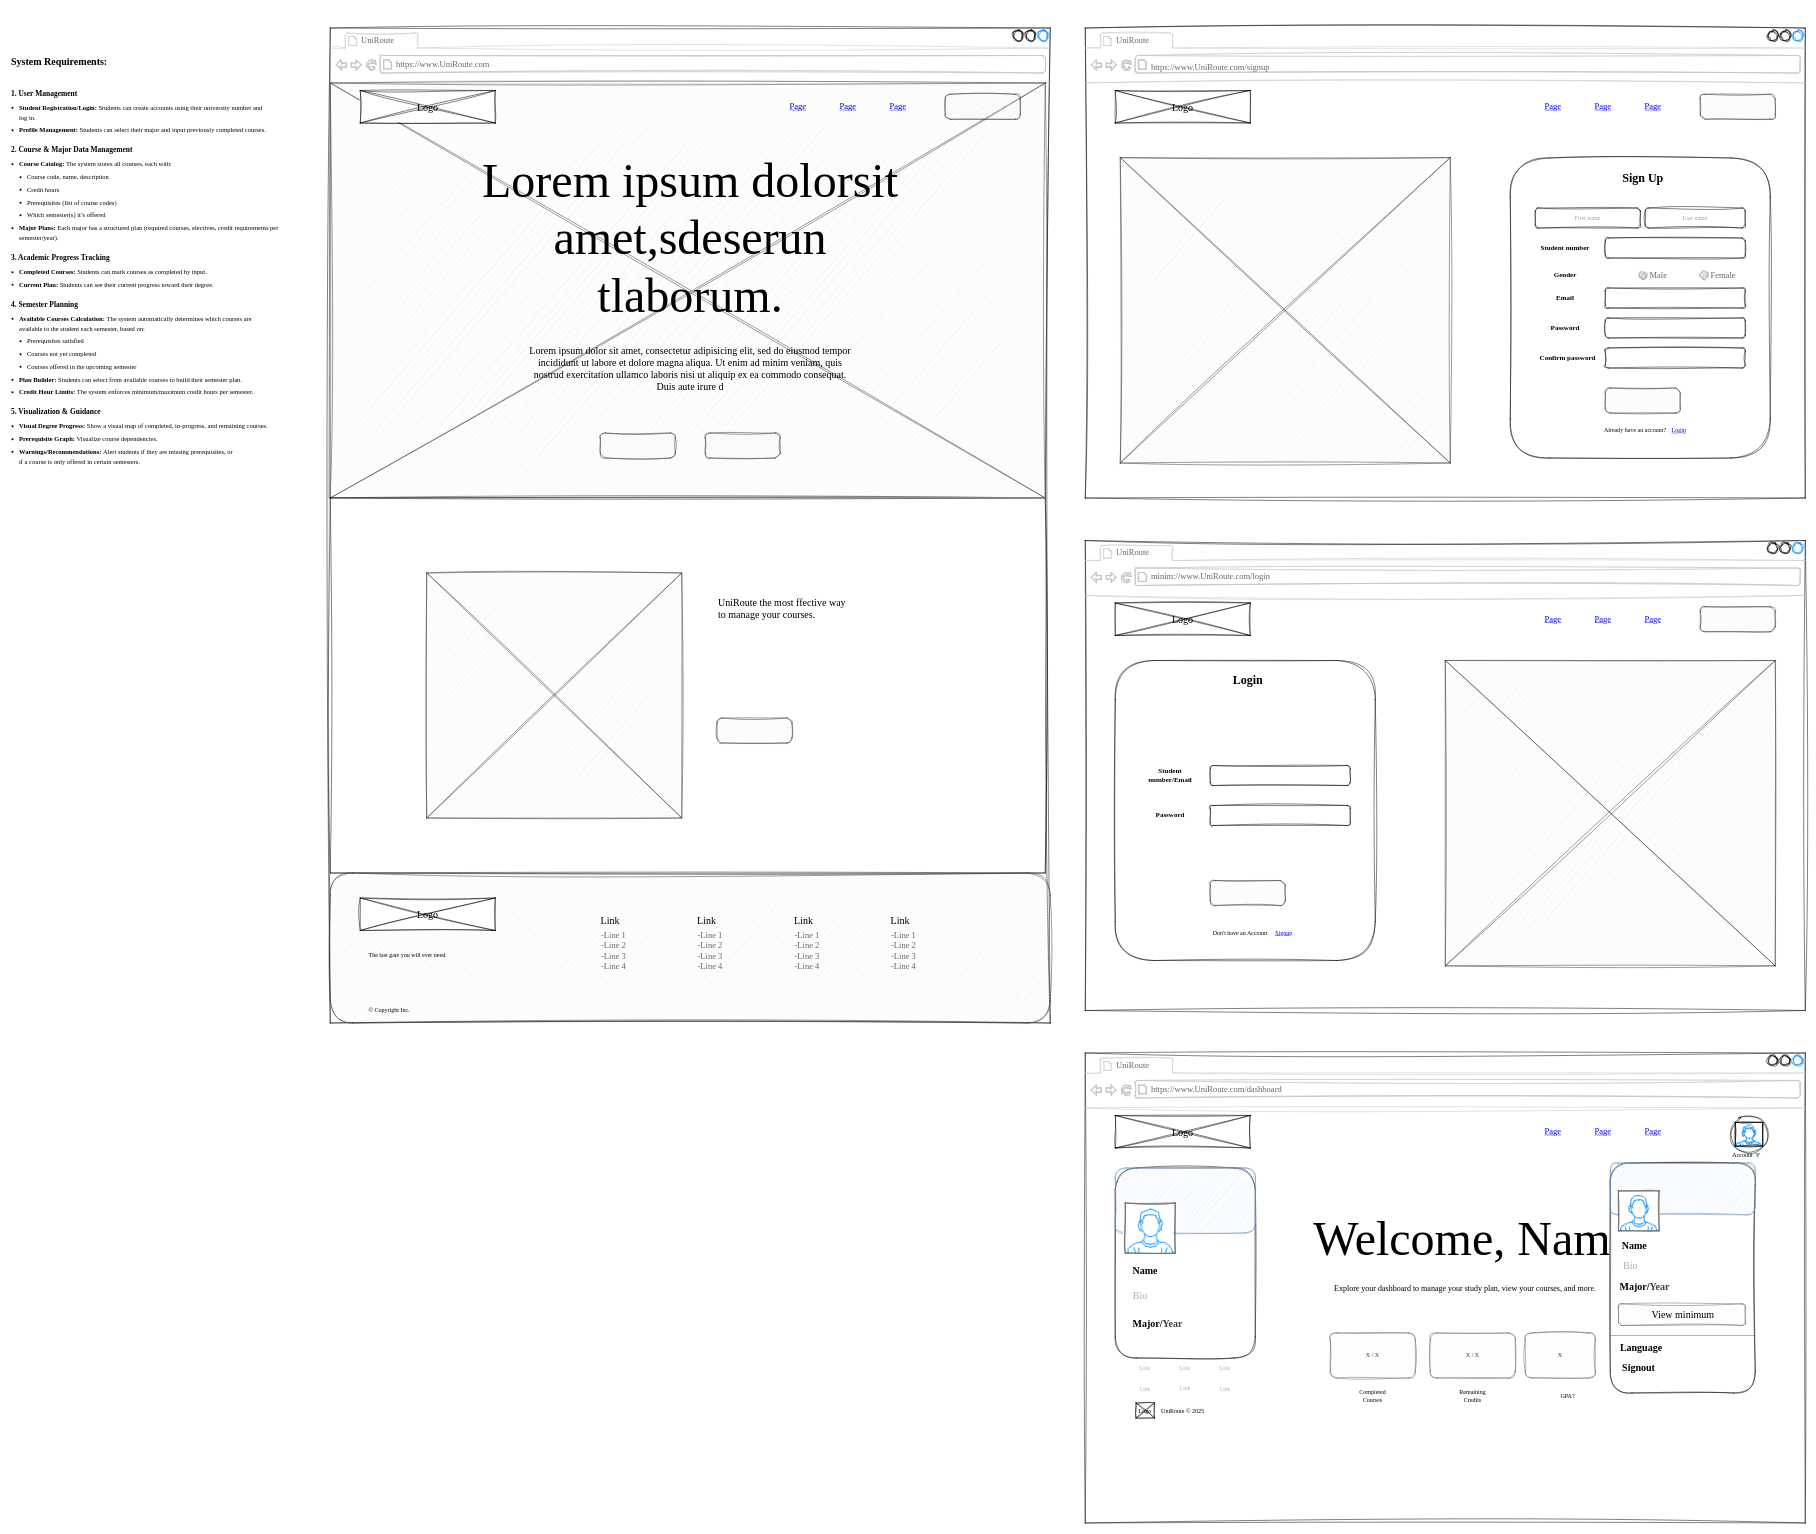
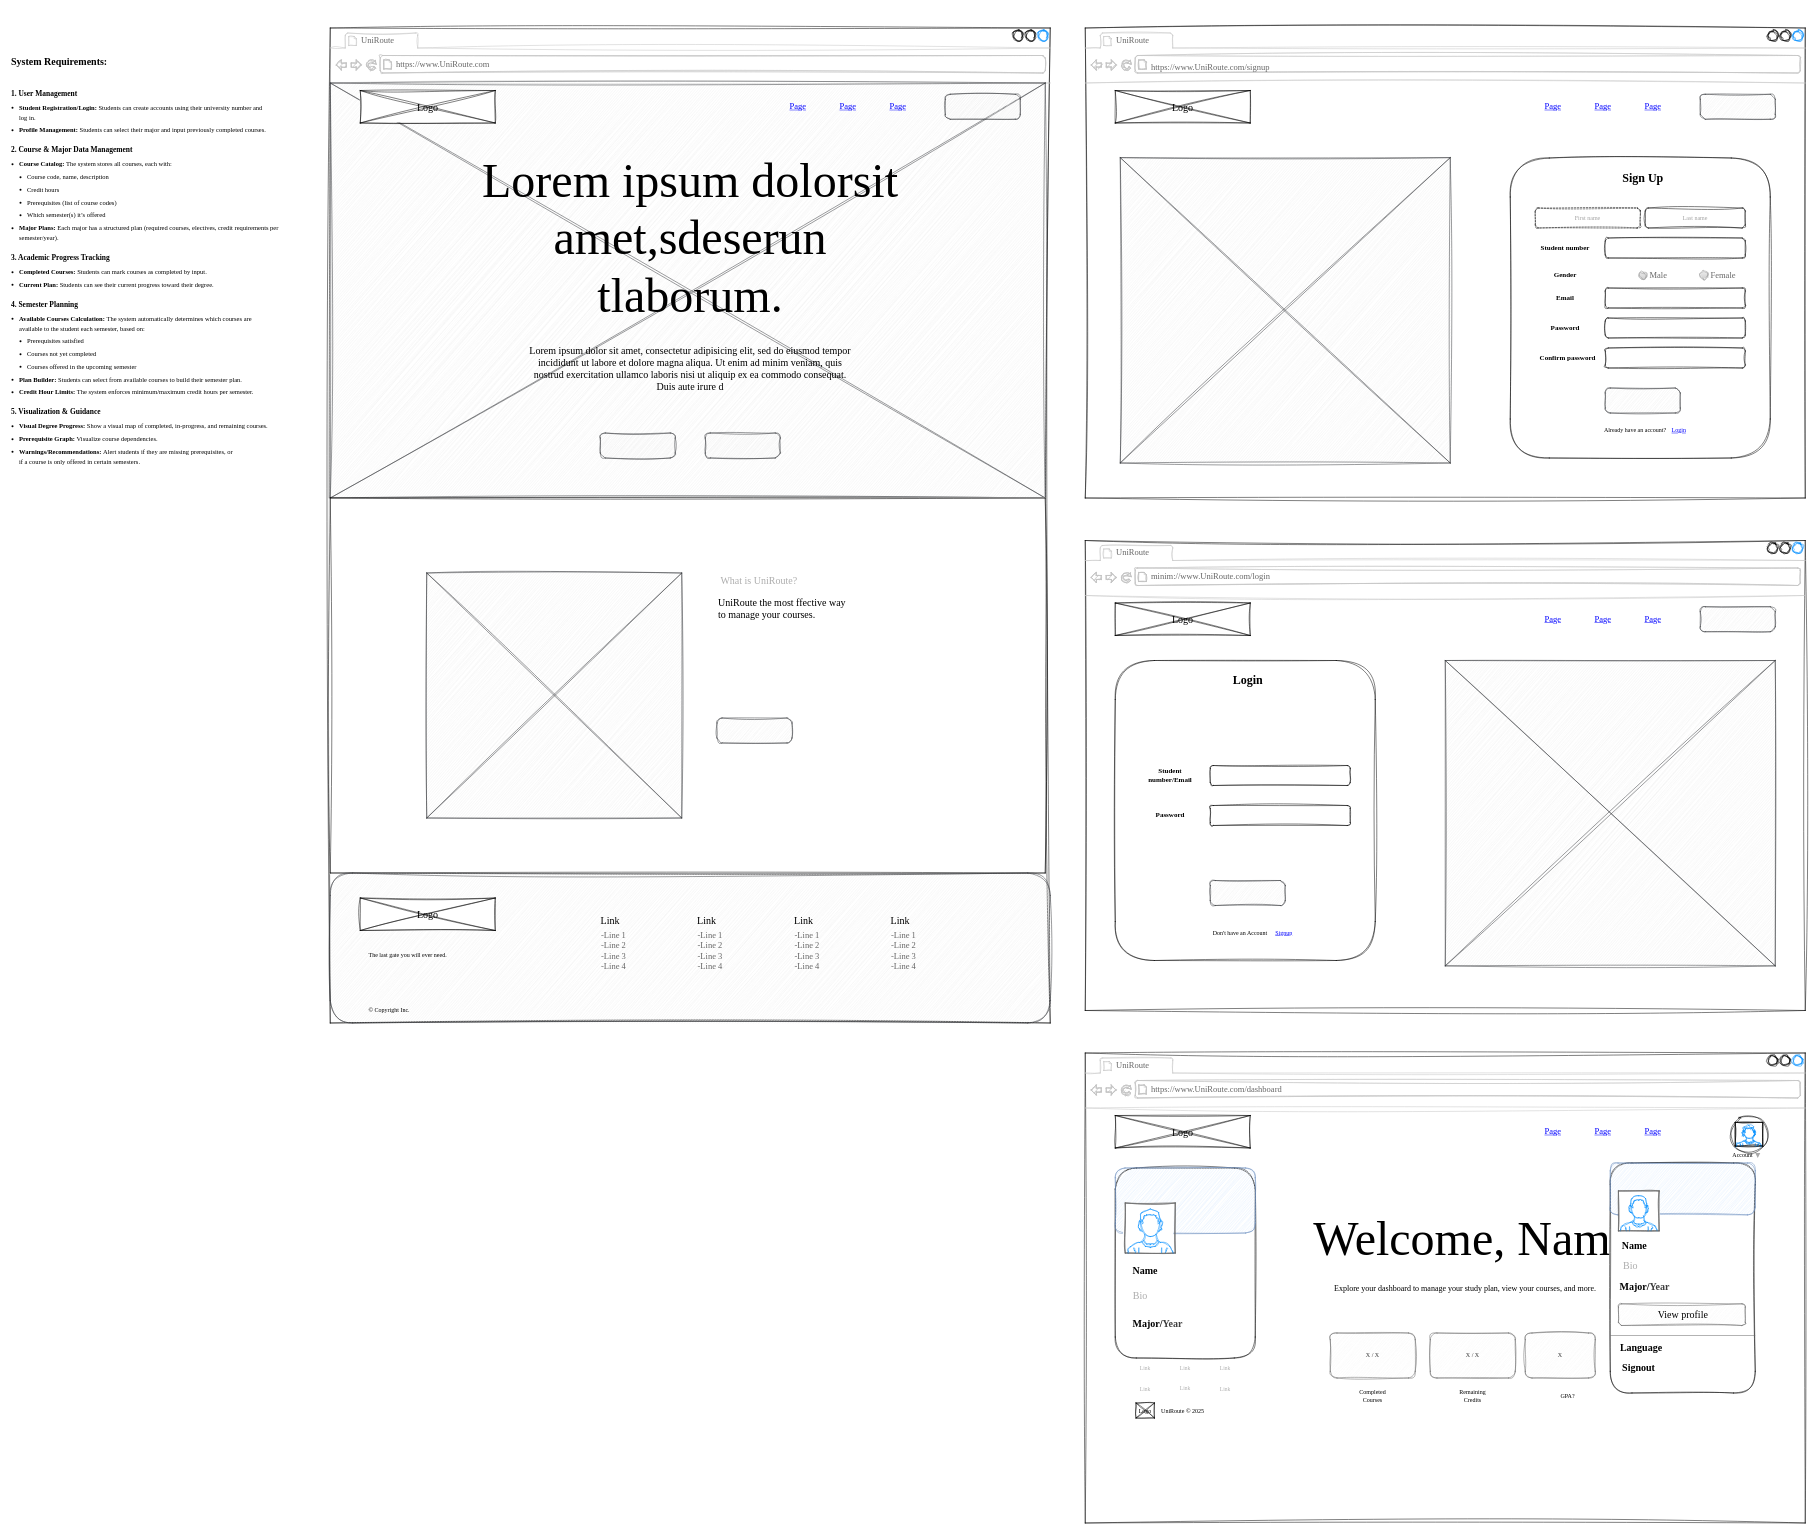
- <mxCell id="65" value="&lt;font data-font-src=&quot;https://fonts.googleapis.com/css?family=Architects+Daughter&quot; face=&quot;Architects Daughter&quot; style=&quot;color: rgb(163, 163, 163);&quot;&gt;First name&lt;/font&gt;" style="rounded=1;whiteSpace=wrap;html=1;sketch=1;curveFitting=1;jiggle=2;" parent="64" vertex="1"><mxGeometry width="210" height="40" as="geometry" /></mxCell>
+ <mxCell id="65" value="&lt;font data-font-src=&quot;https://fonts.googleapis.com/css?family=Architects+Daughter&quot; face=&quot;Architects Daughter&quot; style=&quot;color: rgb(163, 163, 163);&quot;&gt;First name&lt;/font&gt;" style="rounded=1;whiteSpace=wrap;html=1;sketch=1;curveFitting=1;jiggle=2;dashed=1;" parent="64" vertex="1"><mxGeometry width="210" height="40" as="geometry" /></mxCell>
+ <mxCell id="19" value="&lt;font style=&quot;color: rgb(173, 173, 173);&quot;&gt;What is UniRoute?&lt;/font&gt;" style="text;html=1;align=center;verticalAlign=middle;whiteSpace=wrap;rounded=0;fontSize=20;sketch=1;curveFitting=1;jiggle=2;fontFamily=Architects Daughter;fontSource=https%3A%2F%2Ffonts.googleapis.com%2Fcss%3Ffamily%3DArchitects%2BDaughter;" parent="2" vertex="1"><mxGeometry x="765" y="1090" width="185" height="30" as="geometry" /></mxCell>
- <mxCell id="133" value="&lt;font style=&quot;font-size: 20px;&quot; data-font-src=&quot;https://fonts.googleapis.com/css?family=Architects+Daughter&quot; face=&quot;Architects Daughter&quot;&gt;View minimum&lt;/font&gt;" style="text;html=1;align=center;verticalAlign=middle;whiteSpace=wrap;rounded=0;" parent="125" vertex="1"><mxGeometry x="81.67" y="291.362" width="126.67" height="23.952" as="geometry" /></mxCell>
+ <mxCell id="133" value="&lt;font style=&quot;font-size: 20px;&quot; data-font-src=&quot;https://fonts.googleapis.com/css?family=Architects+Daughter&quot; face=&quot;Architects Daughter&quot;&gt;View profile&lt;/font&gt;" style="text;html=1;align=center;verticalAlign=middle;whiteSpace=wrap;rounded=0;" parent="125" vertex="1"><mxGeometry x="81.67" y="291.362" width="126.67" height="23.952" as="geometry" /></mxCell>
